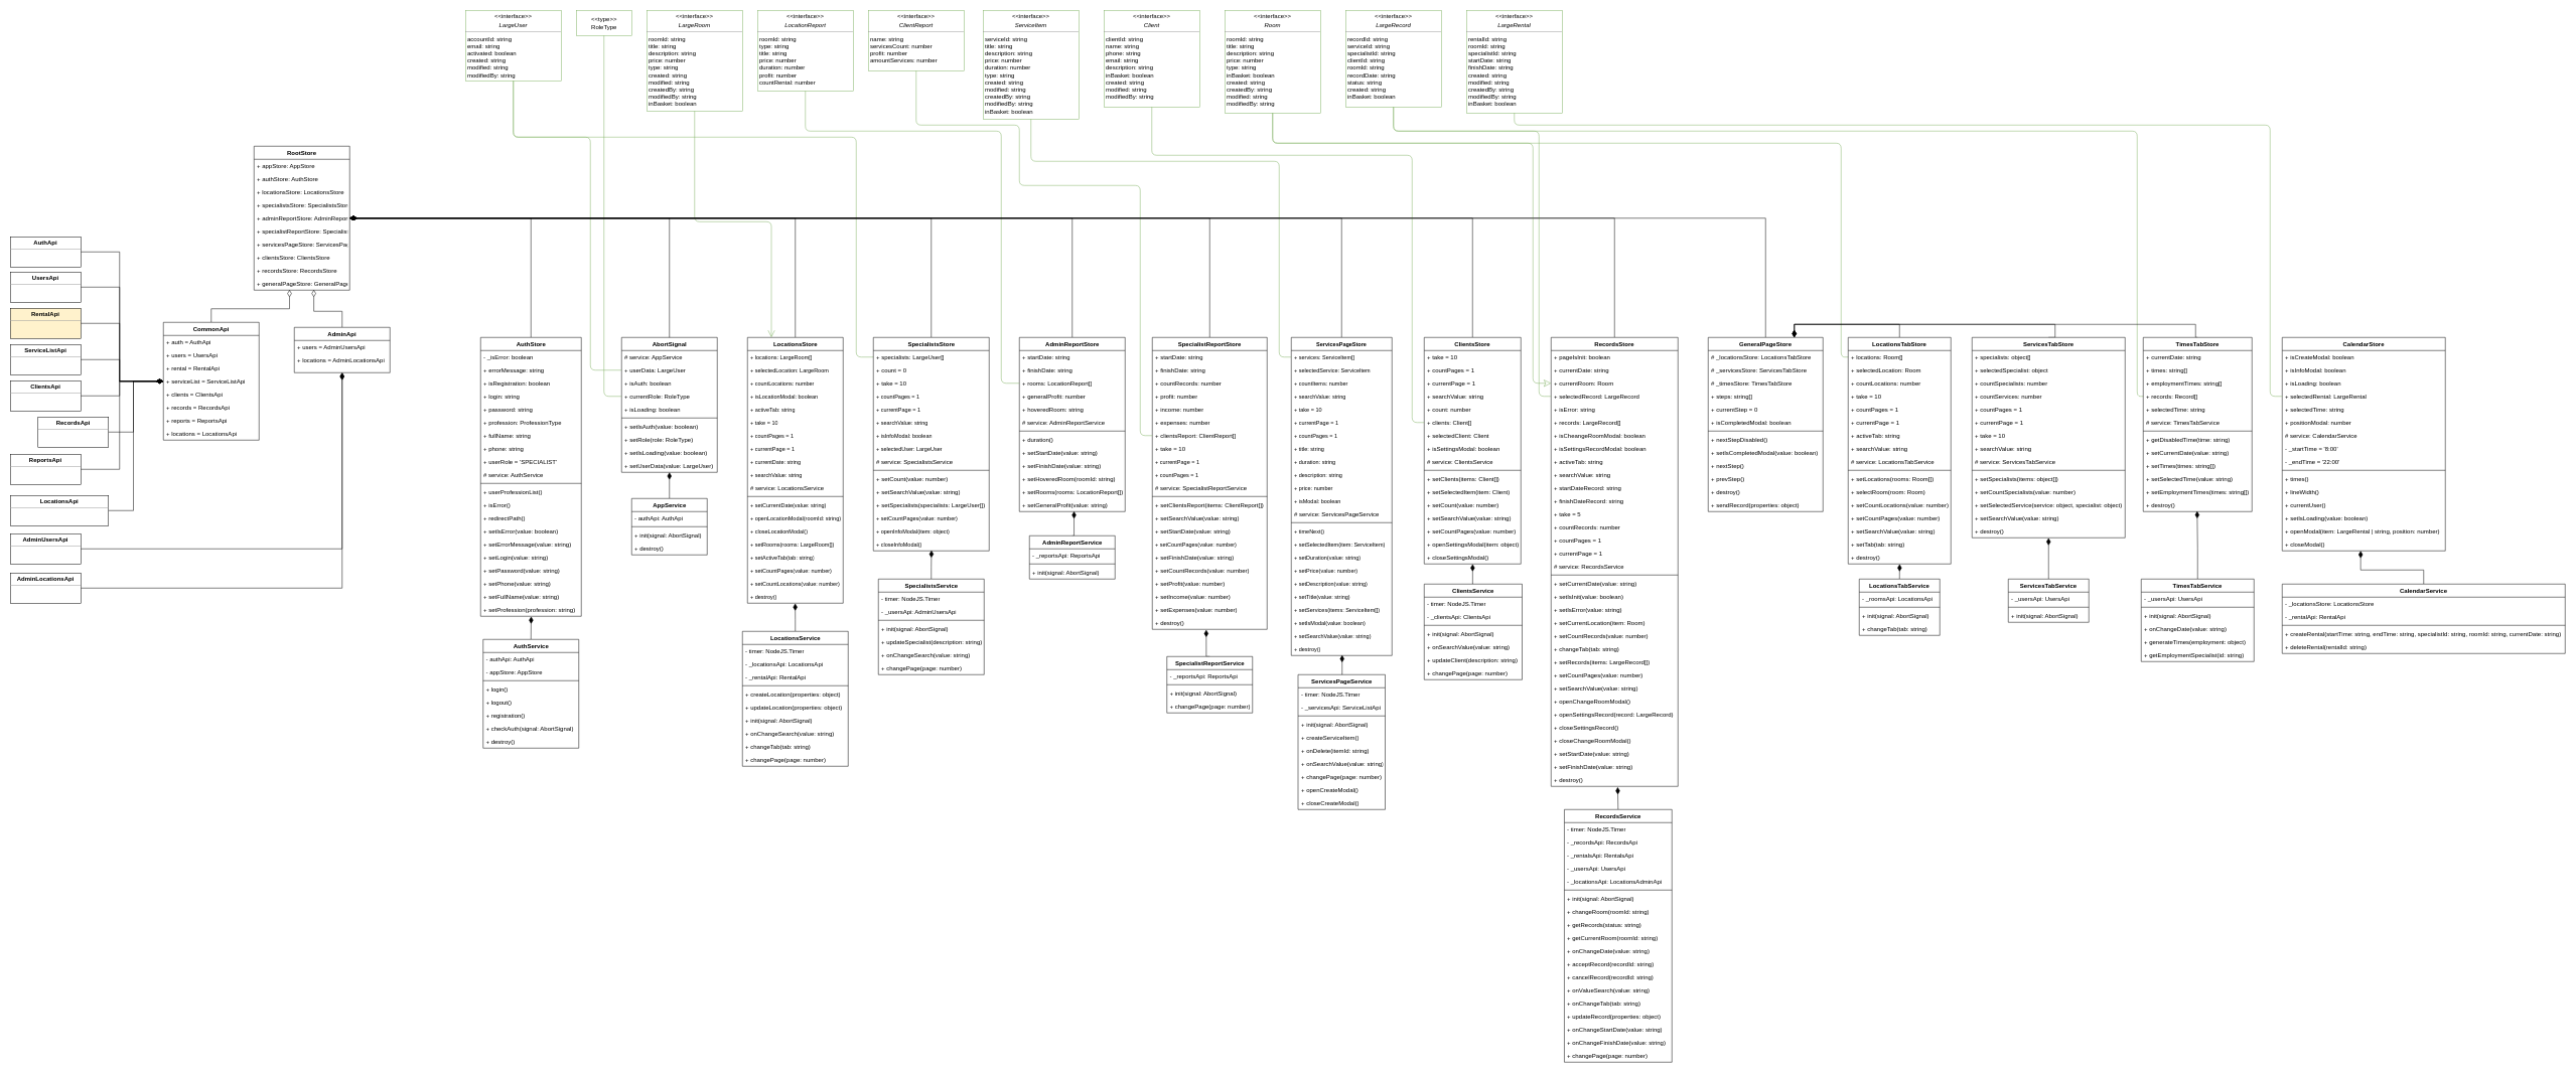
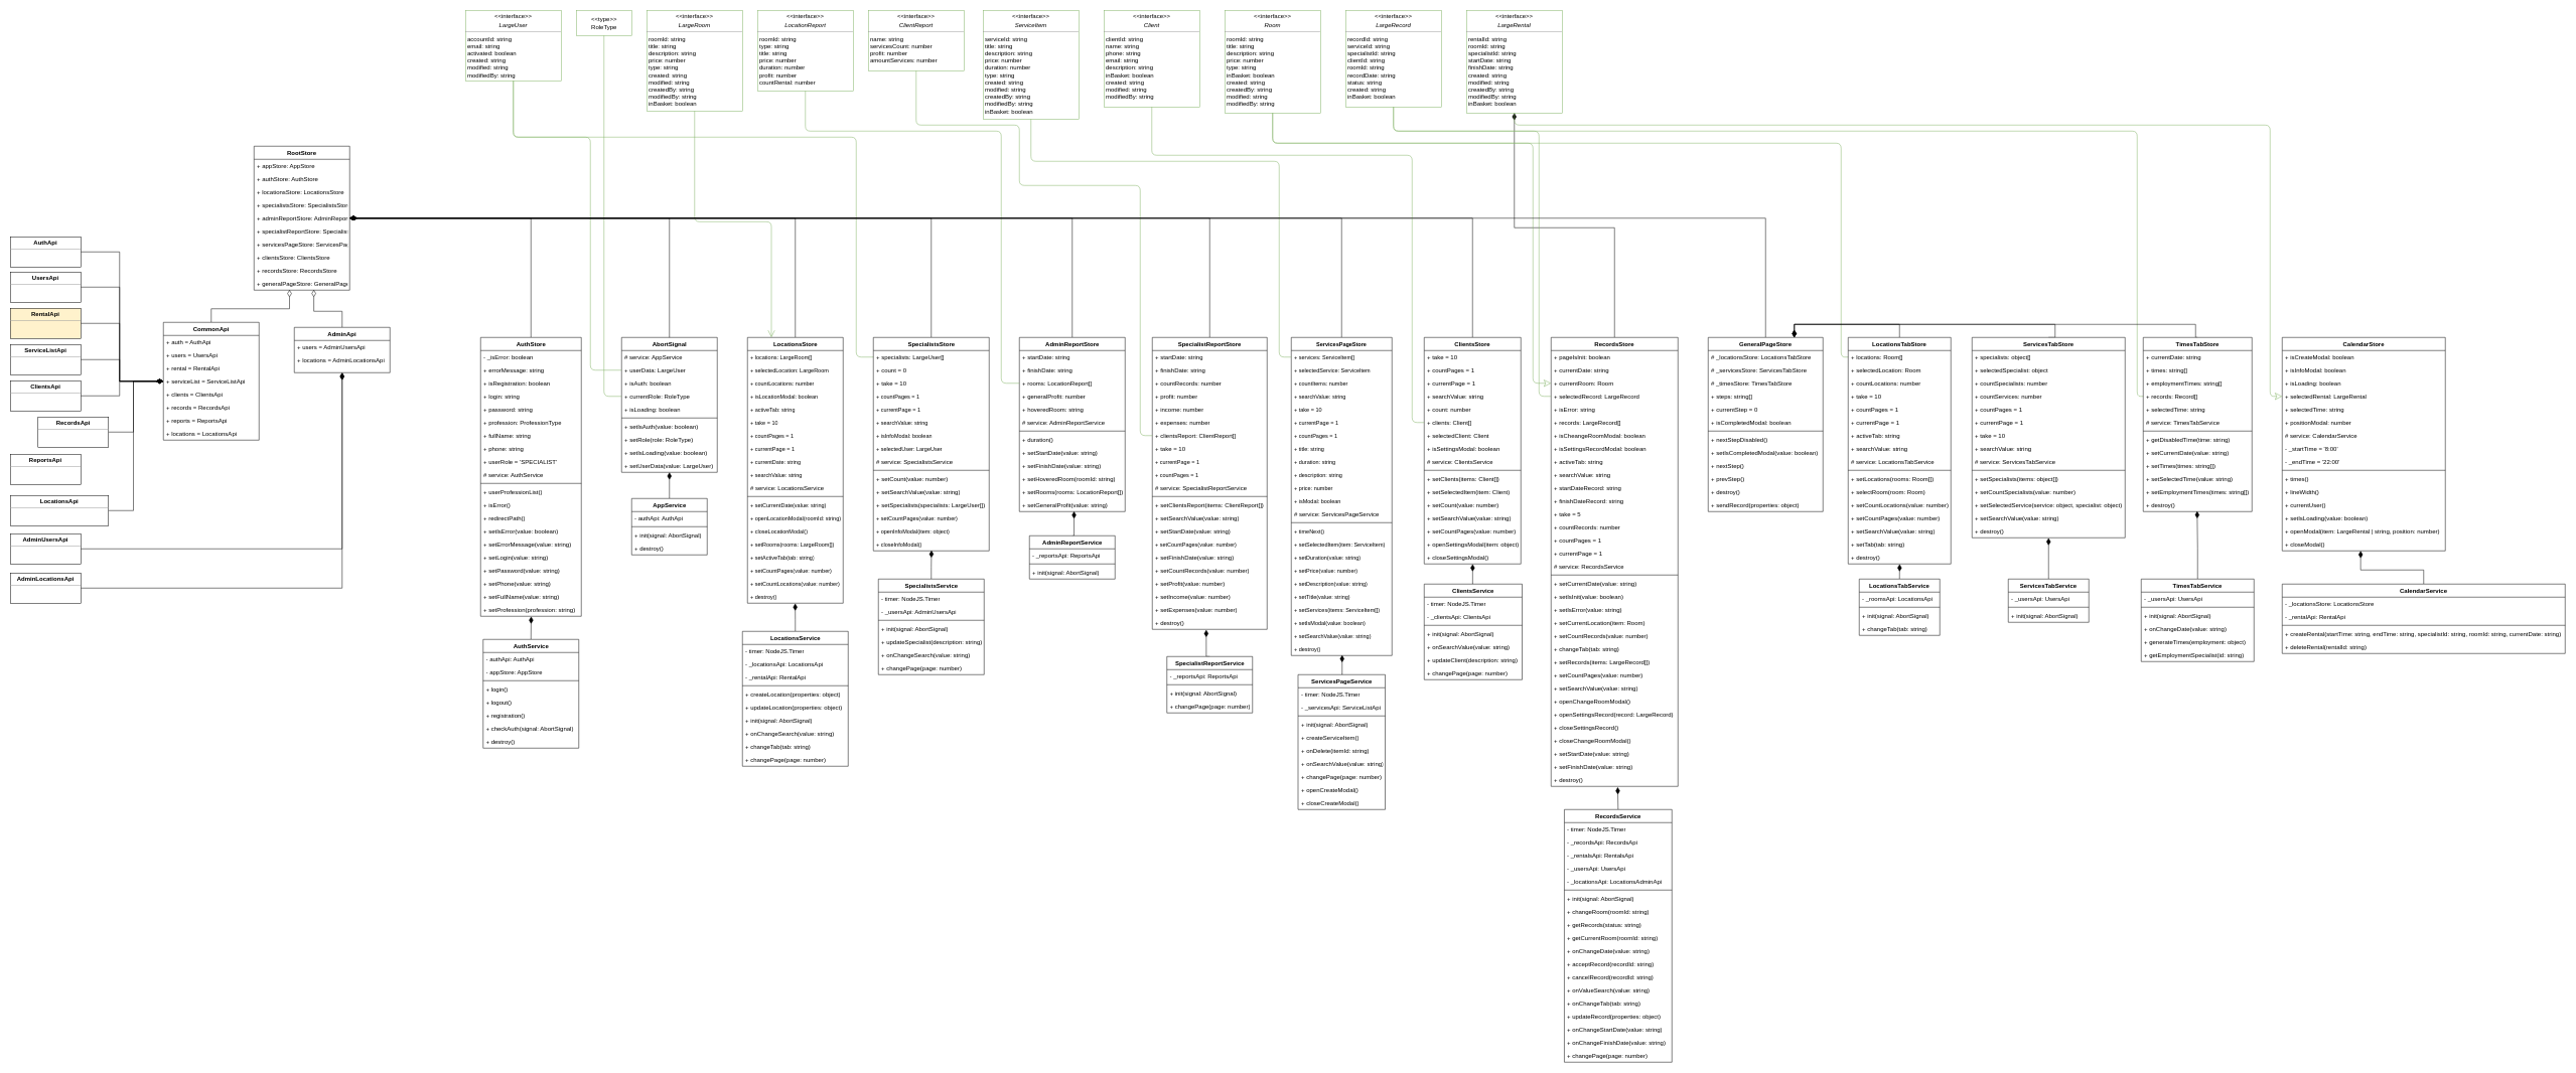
- <mxCell id="462" style="edgeStyle=orthogonalEdgeStyle;rounded=1;sketch=0;orthogonalLoop=1;jettySize=auto;html=1;exitX=0.5;exitY=1;exitDx=0;exitDy=0;entryX=0;entryY=0.5;entryDx=0;entryDy=0;fontColor=#FEFAE0;endArrow=none;endFill=0;endSize=12;strokeColor=#82b366;fillColor=#d5e8d4;" edge="1" parent="1" source="463" target="442"><mxGeometry relative="1" as="geometry"><Array as="points"><mxPoint x="3007" y="248" /><mxPoint x="4508" y="248" /><mxPoint x="4508" y="787" /></Array></mxGeometry></mxCell>
+ <mxCell id="462" style="edgeStyle=orthogonalEdgeStyle;rounded=1;sketch=0;orthogonalLoop=1;jettySize=auto;html=1;exitX=0.5;exitY=1;exitDx=0;exitDy=0;entryX=0;entryY=0.5;entryDx=0;entryDy=0;fontColor=#FEFAE0;endArrow=classic;endFill=0;endSize=12;strokeColor=#82b366;fillColor=#d5e8d4;" edge="1" parent="1" source="463" target="442"><mxGeometry relative="1" as="geometry"><Array as="points"><mxPoint x="3007" y="248" /><mxPoint x="4508" y="248" /><mxPoint x="4508" y="787" /></Array></mxGeometry></mxCell>
- <mxCell id="270" style="edgeStyle=orthogonalEdgeStyle;rounded=0;sketch=0;orthogonalLoop=1;jettySize=auto;html=1;exitX=0.5;exitY=0;exitDx=0;exitDy=0;entryX=1;entryY=0.5;entryDx=0;entryDy=0;fontColor=#FEFAE0;endArrow=diamondThin;endFill=1;endSize=12;" edge="1" parent="1" source="271" target="7"><mxGeometry relative="1" as="geometry" /></mxCell>
+ <mxCell id="270" style="edgeStyle=orthogonalEdgeStyle;rounded=0;sketch=0;orthogonalLoop=1;jettySize=auto;html=1;exitX=0.5;exitY=0;exitDx=0;exitDy=0;fontColor=#FEFAE0;endArrow=diamondThin;endFill=1;endSize=12;" edge="1" parent="1" source="271" target="463"><mxGeometry relative="1" as="geometry" /></mxCell>
- <mxCell id="420" style="edgeStyle=orthogonalEdgeStyle;rounded=0;sketch=0;orthogonalLoop=1;jettySize=auto;html=1;exitX=1;exitY=0.5;exitDx=0;exitDy=0;entryX=0;entryY=0.5;entryDx=0;entryDy=0;fontColor=#FEFAE0;endArrow=diamondThin;endFill=1;endSize=12;" edge="1" parent="1" source="421" target="41"><mxGeometry relative="1" as="geometry" /></mxCell>
